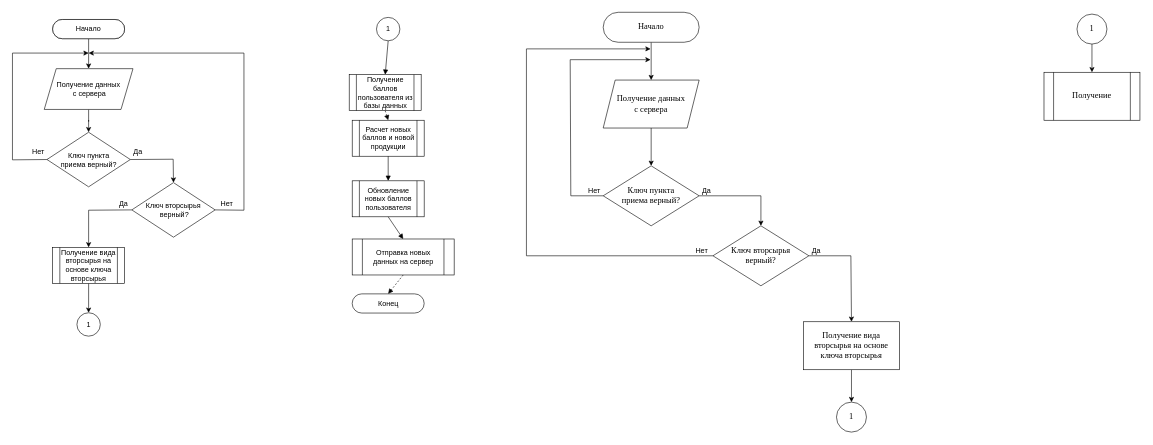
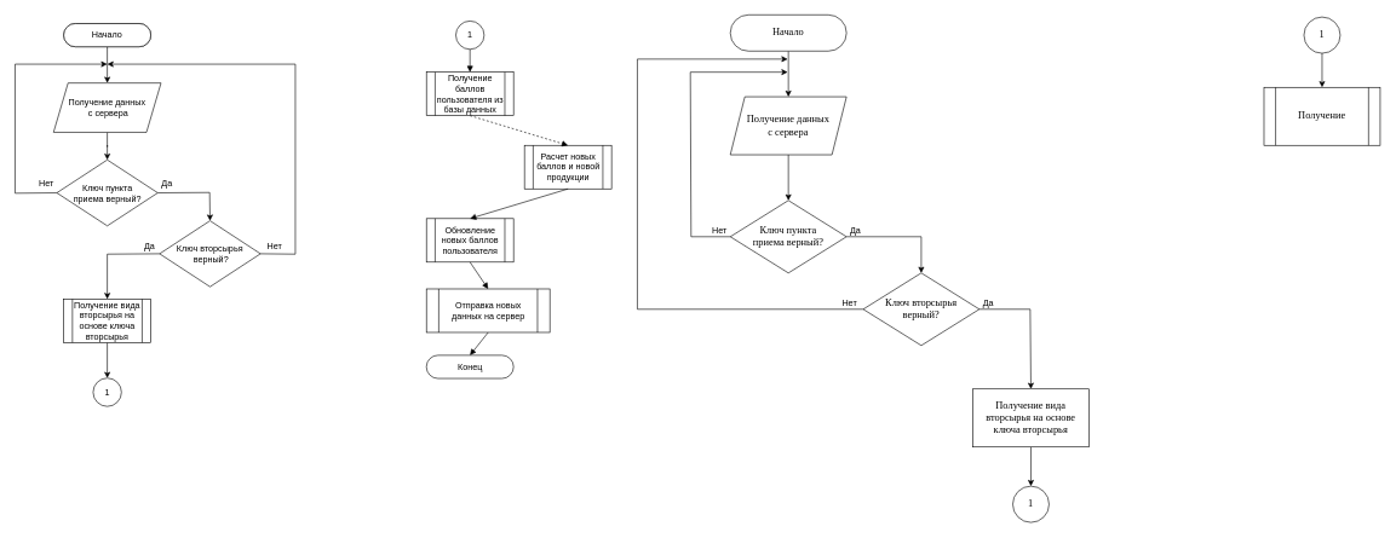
- <mxCell id="22" value="Получение баллов пользователя из базы данных" style="shape=process;whiteSpace=wrap;html=1;backgroundOutline=1;" parent="1" vertex="1"><mxGeometry x="581.5" y="124" width="120" height="60" as="geometry" /></mxCell>
+ <mxCell id="22" value="Получение баллов пользователя из базы данных" style="shape=process;whiteSpace=wrap;html=1;backgroundOutline=1;" parent="1" vertex="1"><mxGeometry x="586.5" y="99" width="120" height="60" as="geometry" /></mxCell>
- <mxCell id="23" value="Расчет новых баллов и новой продукции" style="shape=process;whiteSpace=wrap;html=1;backgroundOutline=1;" parent="1" vertex="1"><mxGeometry x="586.5" y="200" width="120" height="60" as="geometry" /></mxCell>
+ <mxCell id="23" value="Расчет новых баллов и новой продукции" style="shape=process;whiteSpace=wrap;html=1;backgroundOutline=1;" parent="1" vertex="1"><mxGeometry x="721.5" y="200" width="120" height="60" as="geometry" /></mxCell>
- <mxCell id="30" value="" style="endArrow=block;html=1;rounded=0;endFill=1;exitX=0.5;exitY=1;exitDx=0;exitDy=0;entryX=0.5;entryY=0;entryDx=0;entryDy=0;dashed=1;" parent="1" source="28" target="29" edge="1"><mxGeometry width="50" height="50" relative="1" as="geometry"><mxPoint x="657" y="371" as="sourcePoint" /><mxPoint x="657" y="408" as="targetPoint" /></mxGeometry></mxCell>
+ <mxCell id="30" value="" style="endArrow=block;html=1;rounded=0;endFill=1;exitX=0.5;exitY=1;exitDx=0;exitDy=0;entryX=0.5;entryY=0;entryDx=0;entryDy=0;" parent="1" source="28" target="29" edge="1"><mxGeometry width="50" height="50" relative="1" as="geometry"><mxPoint x="657" y="371" as="sourcePoint" /><mxPoint x="657" y="408" as="targetPoint" /></mxGeometry></mxCell>
